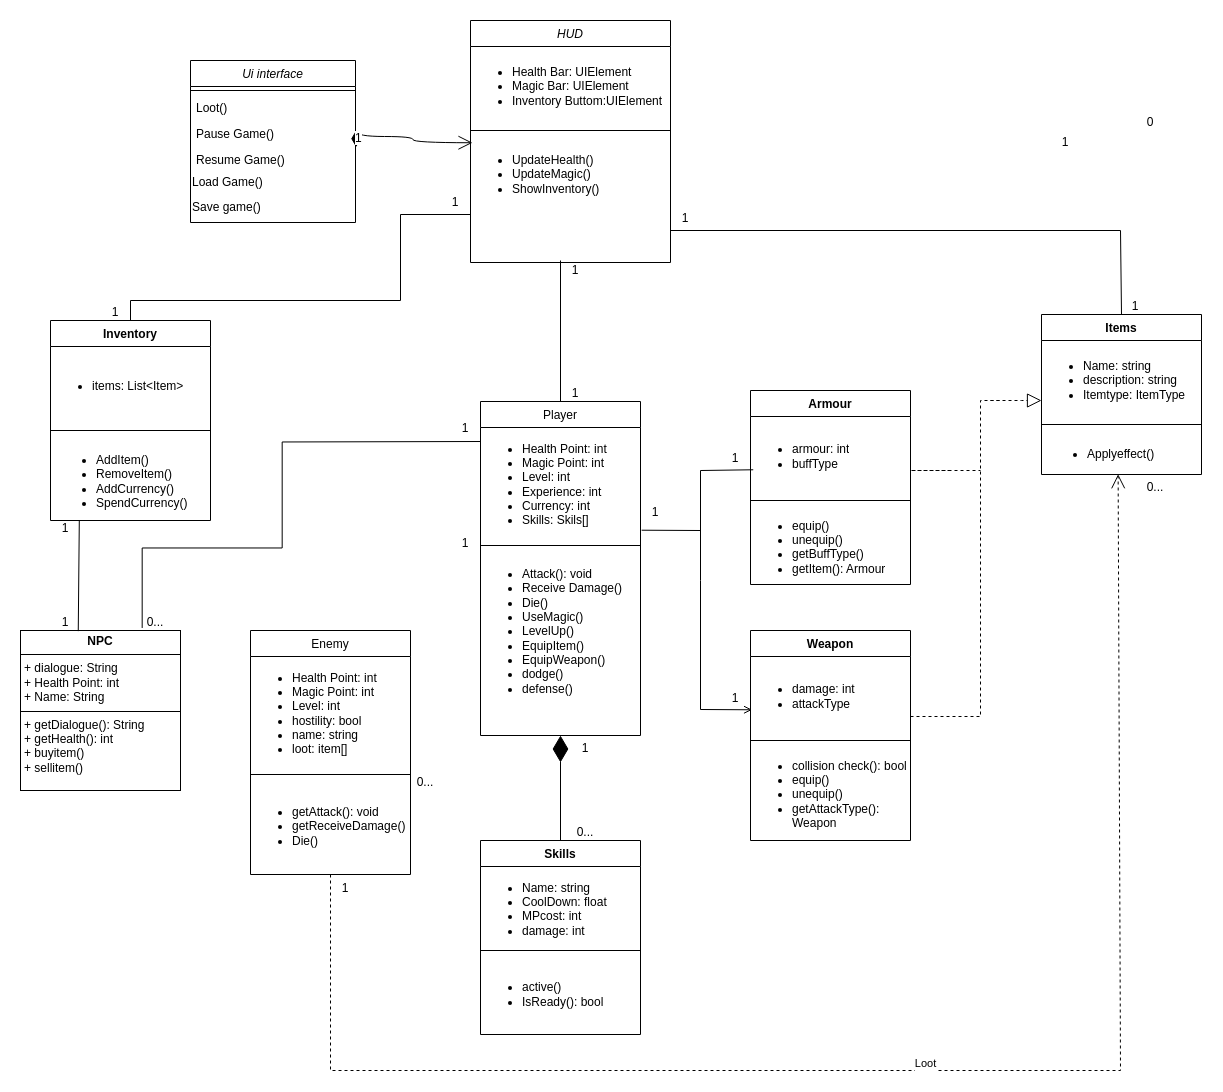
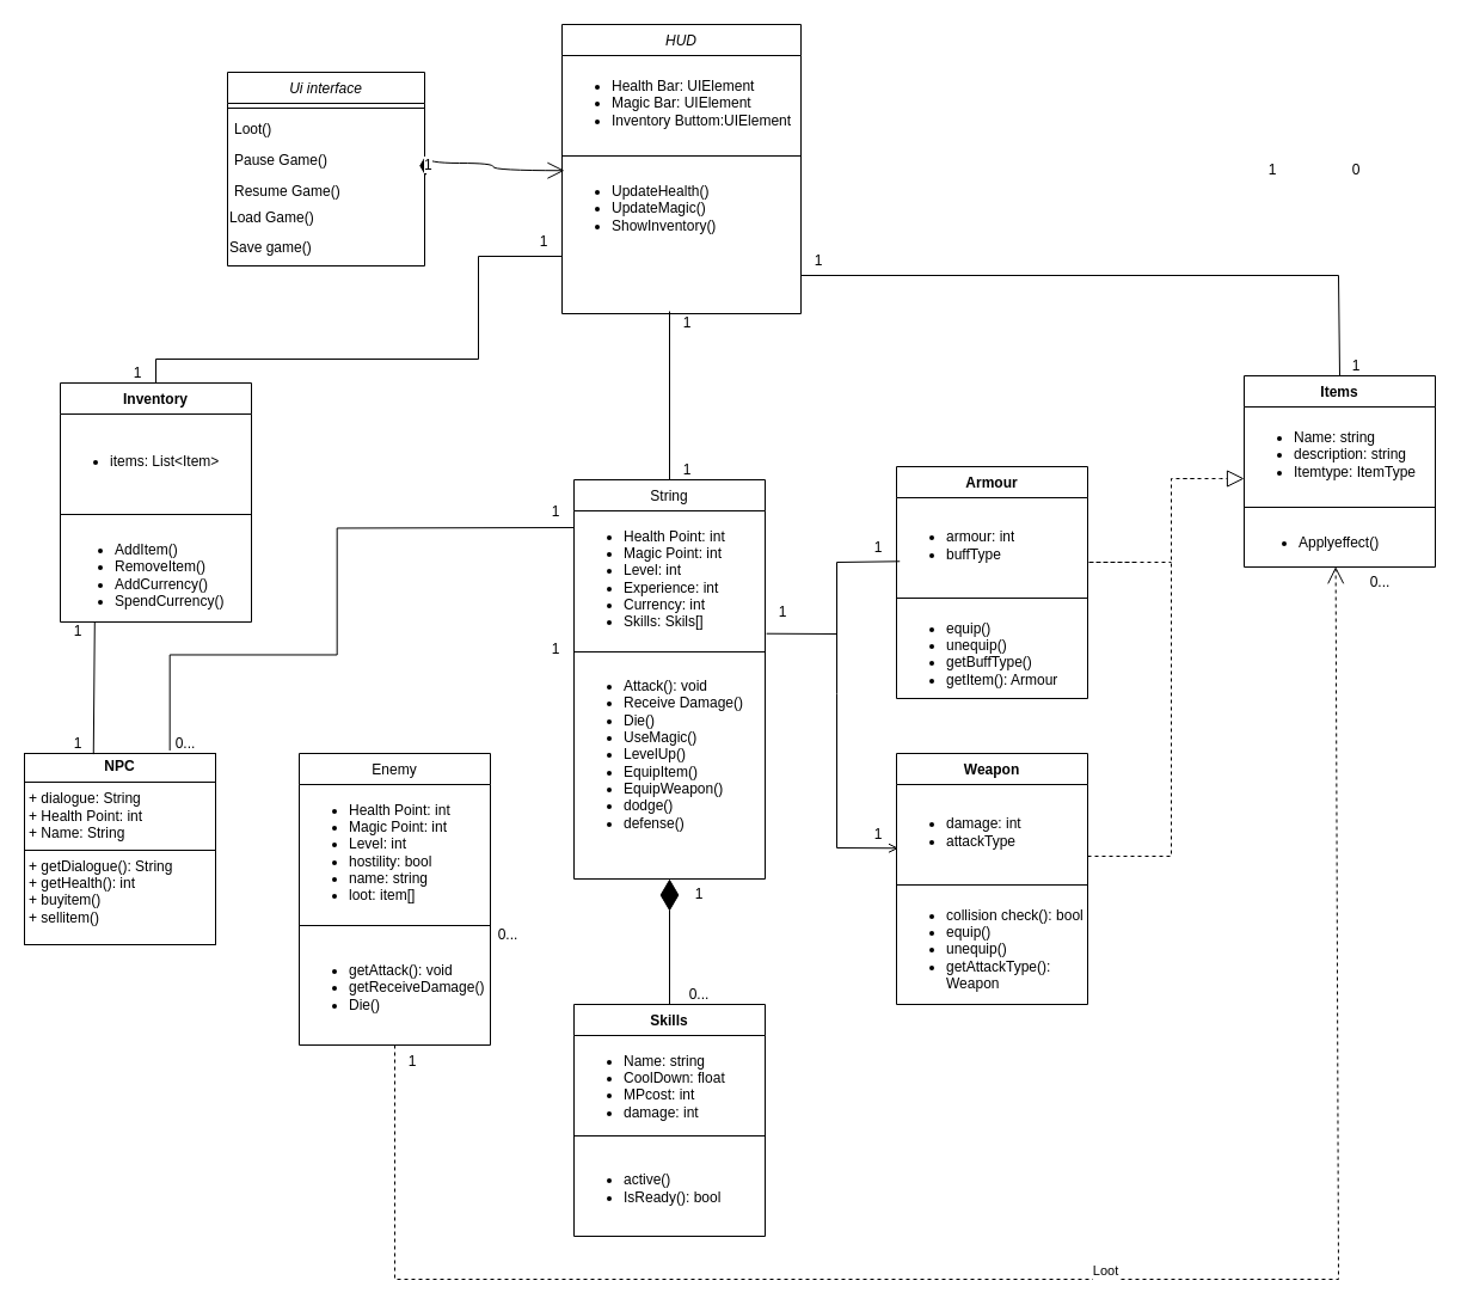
- <mxCell id="46" value="0" style="text;html=1;align=center;verticalAlign=middle;whiteSpace=wrap;rounded=0;" parent="1" vertex="1"><mxGeometry x="1135" y="114" width="30" height="16" as="geometry" /></mxCell>
+ <mxCell id="46" value="0" style="text;html=1;align=center;verticalAlign=middle;whiteSpace=wrap;rounded=0;" parent="1" vertex="1"><mxGeometry x="1120" y="134" width="30" height="16" as="geometry" /></mxCell>
- <mxCell id="9" value="Player" style="swimlane;fontStyle=0;align=center;verticalAlign=top;childLayout=stackLayout;horizontal=1;startSize=26;horizontalStack=0;resizeParent=1;resizeLast=0;collapsible=1;marginBottom=0;rounded=0;shadow=0;strokeWidth=1;" parent="1" vertex="1"><mxGeometry x="480" y="401" width="160" height="334" as="geometry"><mxRectangle x="550" y="140" width="160" height="26" as="alternateBounds" /></mxGeometry></mxCell>
+ <mxCell id="9" value="String" style="swimlane;fontStyle=0;align=center;verticalAlign=top;childLayout=stackLayout;horizontal=1;startSize=26;horizontalStack=0;resizeParent=1;resizeLast=0;collapsible=1;marginBottom=0;rounded=0;shadow=0;strokeWidth=1;" parent="1" vertex="1"><mxGeometry x="480" y="401" width="160" height="334" as="geometry"><mxRectangle x="550" y="140" width="160" height="26" as="alternateBounds" /></mxGeometry></mxCell>
